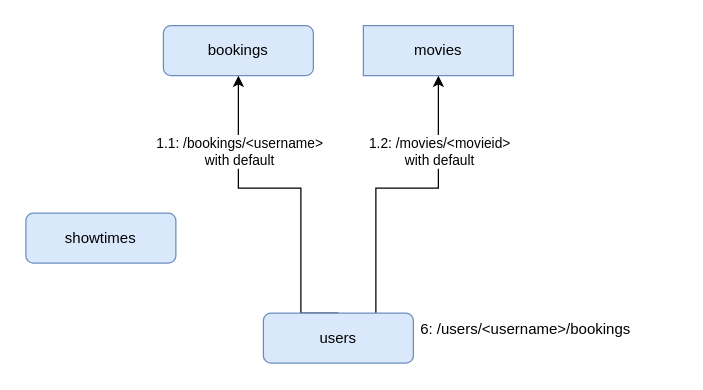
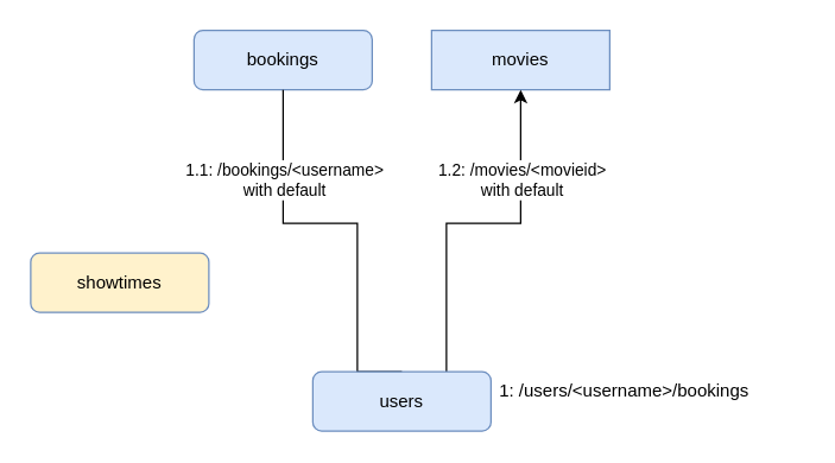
- <mxCell id="4" style="edgeStyle=orthogonalEdgeStyle;rounded=0;orthogonalLoop=1;jettySize=auto;html=1;exitX=0.5;exitY=0;exitDx=0;exitDy=0;entryX=0.5;entryY=1;entryDx=0;entryDy=0;" parent="1" source="8" target="2" edge="1"><mxGeometry relative="1" as="geometry"><Array as="points"><mxPoint x="240" y="250" /><mxPoint x="240" y="150" /><mxPoint x="190" y="150" /></Array></mxGeometry></mxCell>
+ <mxCell id="4" style="edgeStyle=orthogonalEdgeStyle;rounded=0;orthogonalLoop=1;jettySize=auto;html=1;exitX=0.5;exitY=0;exitDx=0;exitDy=0;entryX=0.5;entryY=1;entryDx=0;entryDy=0;endArrow=none;" parent="1" source="8" target="2" edge="1"><mxGeometry relative="1" as="geometry"><Array as="points"><mxPoint x="240" y="250" /><mxPoint x="240" y="150" /><mxPoint x="190" y="150" /></Array></mxGeometry></mxCell>
- <mxCell id="9" value="showtimes" style="rounded=1;whiteSpace=wrap;html=1;fontSize=12;glass=0;strokeWidth=1;shadow=0;fillColor=#dae8fc;strokeColor=#6c8ebf;" parent="1" vertex="1"><mxGeometry x="20" y="170" width="120" height="40" as="geometry" /></mxCell>
+ <mxCell id="9" value="showtimes" style="rounded=1;whiteSpace=wrap;html=1;fontSize=12;glass=0;strokeWidth=1;shadow=0;fillColor=#fff2cc;strokeColor=#6c8ebf;" parent="1" vertex="1"><mxGeometry x="20" y="170" width="120" height="40" as="geometry" /></mxCell>
- <mxCell id="10" value="6: /users/&amp;lt;username&amp;gt;/bookings&lt;br&gt;&lt;div style=&quot;text-align: left&quot;&gt;&lt;br&gt;&lt;/div&gt;" style="text;html=1;strokeColor=none;fillColor=none;align=center;verticalAlign=middle;whiteSpace=wrap;rounded=0;" parent="1" vertex="1"><mxGeometry x="300" y="260" width="240" height="20" as="geometry" /></mxCell>
+ <mxCell id="10" value="1: /users/&amp;lt;username&amp;gt;/bookings&lt;br&gt;&lt;div style=&quot;text-align: left&quot;&gt;&lt;br&gt;&lt;/div&gt;" style="text;html=1;strokeColor=none;fillColor=none;align=center;verticalAlign=middle;whiteSpace=wrap;rounded=0;" parent="1" vertex="1"><mxGeometry x="300" y="260" width="240" height="20" as="geometry" /></mxCell>
